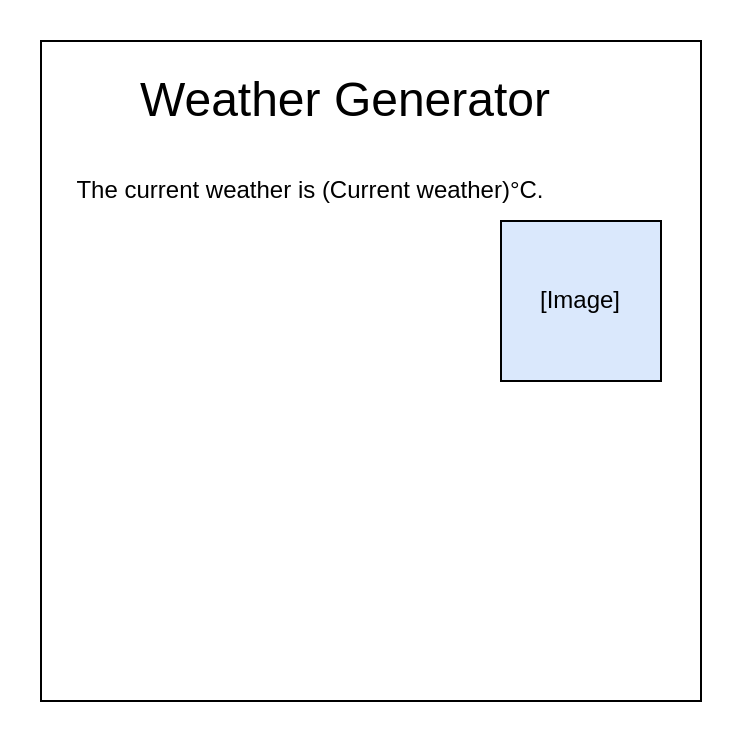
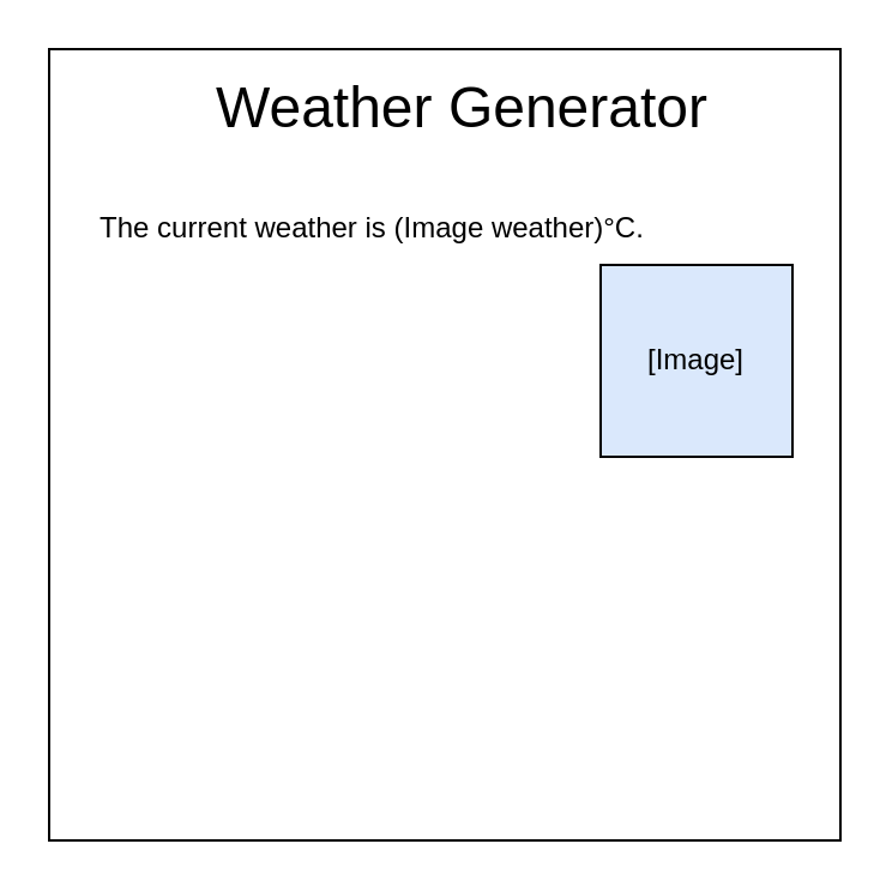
- <mxCell id="3" value="&lt;font style=&quot;font-size: 24px&quot;&gt;Weather Generator&lt;/font&gt;" style="text;html=1;strokeColor=none;fillColor=none;align=center;verticalAlign=middle;whiteSpace=wrap;rounded=0;" vertex="1" parent="1"><mxGeometry x="65" y="35" width="215" height="30" as="geometry" /></mxCell>
+ <mxCell id="3" value="&lt;font style=&quot;font-size: 24px&quot;&gt;Weather Generator&lt;/font&gt;" style="text;html=1;strokeColor=none;fillColor=none;align=center;verticalAlign=middle;whiteSpace=wrap;rounded=0;" vertex="1" parent="1"><mxGeometry x="85" y="30" width="215" height="30" as="geometry" /></mxCell>
- <mxCell id="4" value="The current weather is (Current weather)°C." style="text;html=1;strokeColor=none;fillColor=none;align=center;verticalAlign=middle;whiteSpace=wrap;rounded=0;" vertex="1" parent="1"><mxGeometry x="20" y="80" width="270" height="30" as="geometry" /></mxCell>
+ <mxCell id="4" value="The current weather is (Image weather)°C." style="text;html=1;strokeColor=none;fillColor=none;align=center;verticalAlign=middle;whiteSpace=wrap;rounded=0;" vertex="1" parent="1"><mxGeometry x="20" y="80" width="270" height="30" as="geometry" /></mxCell>
